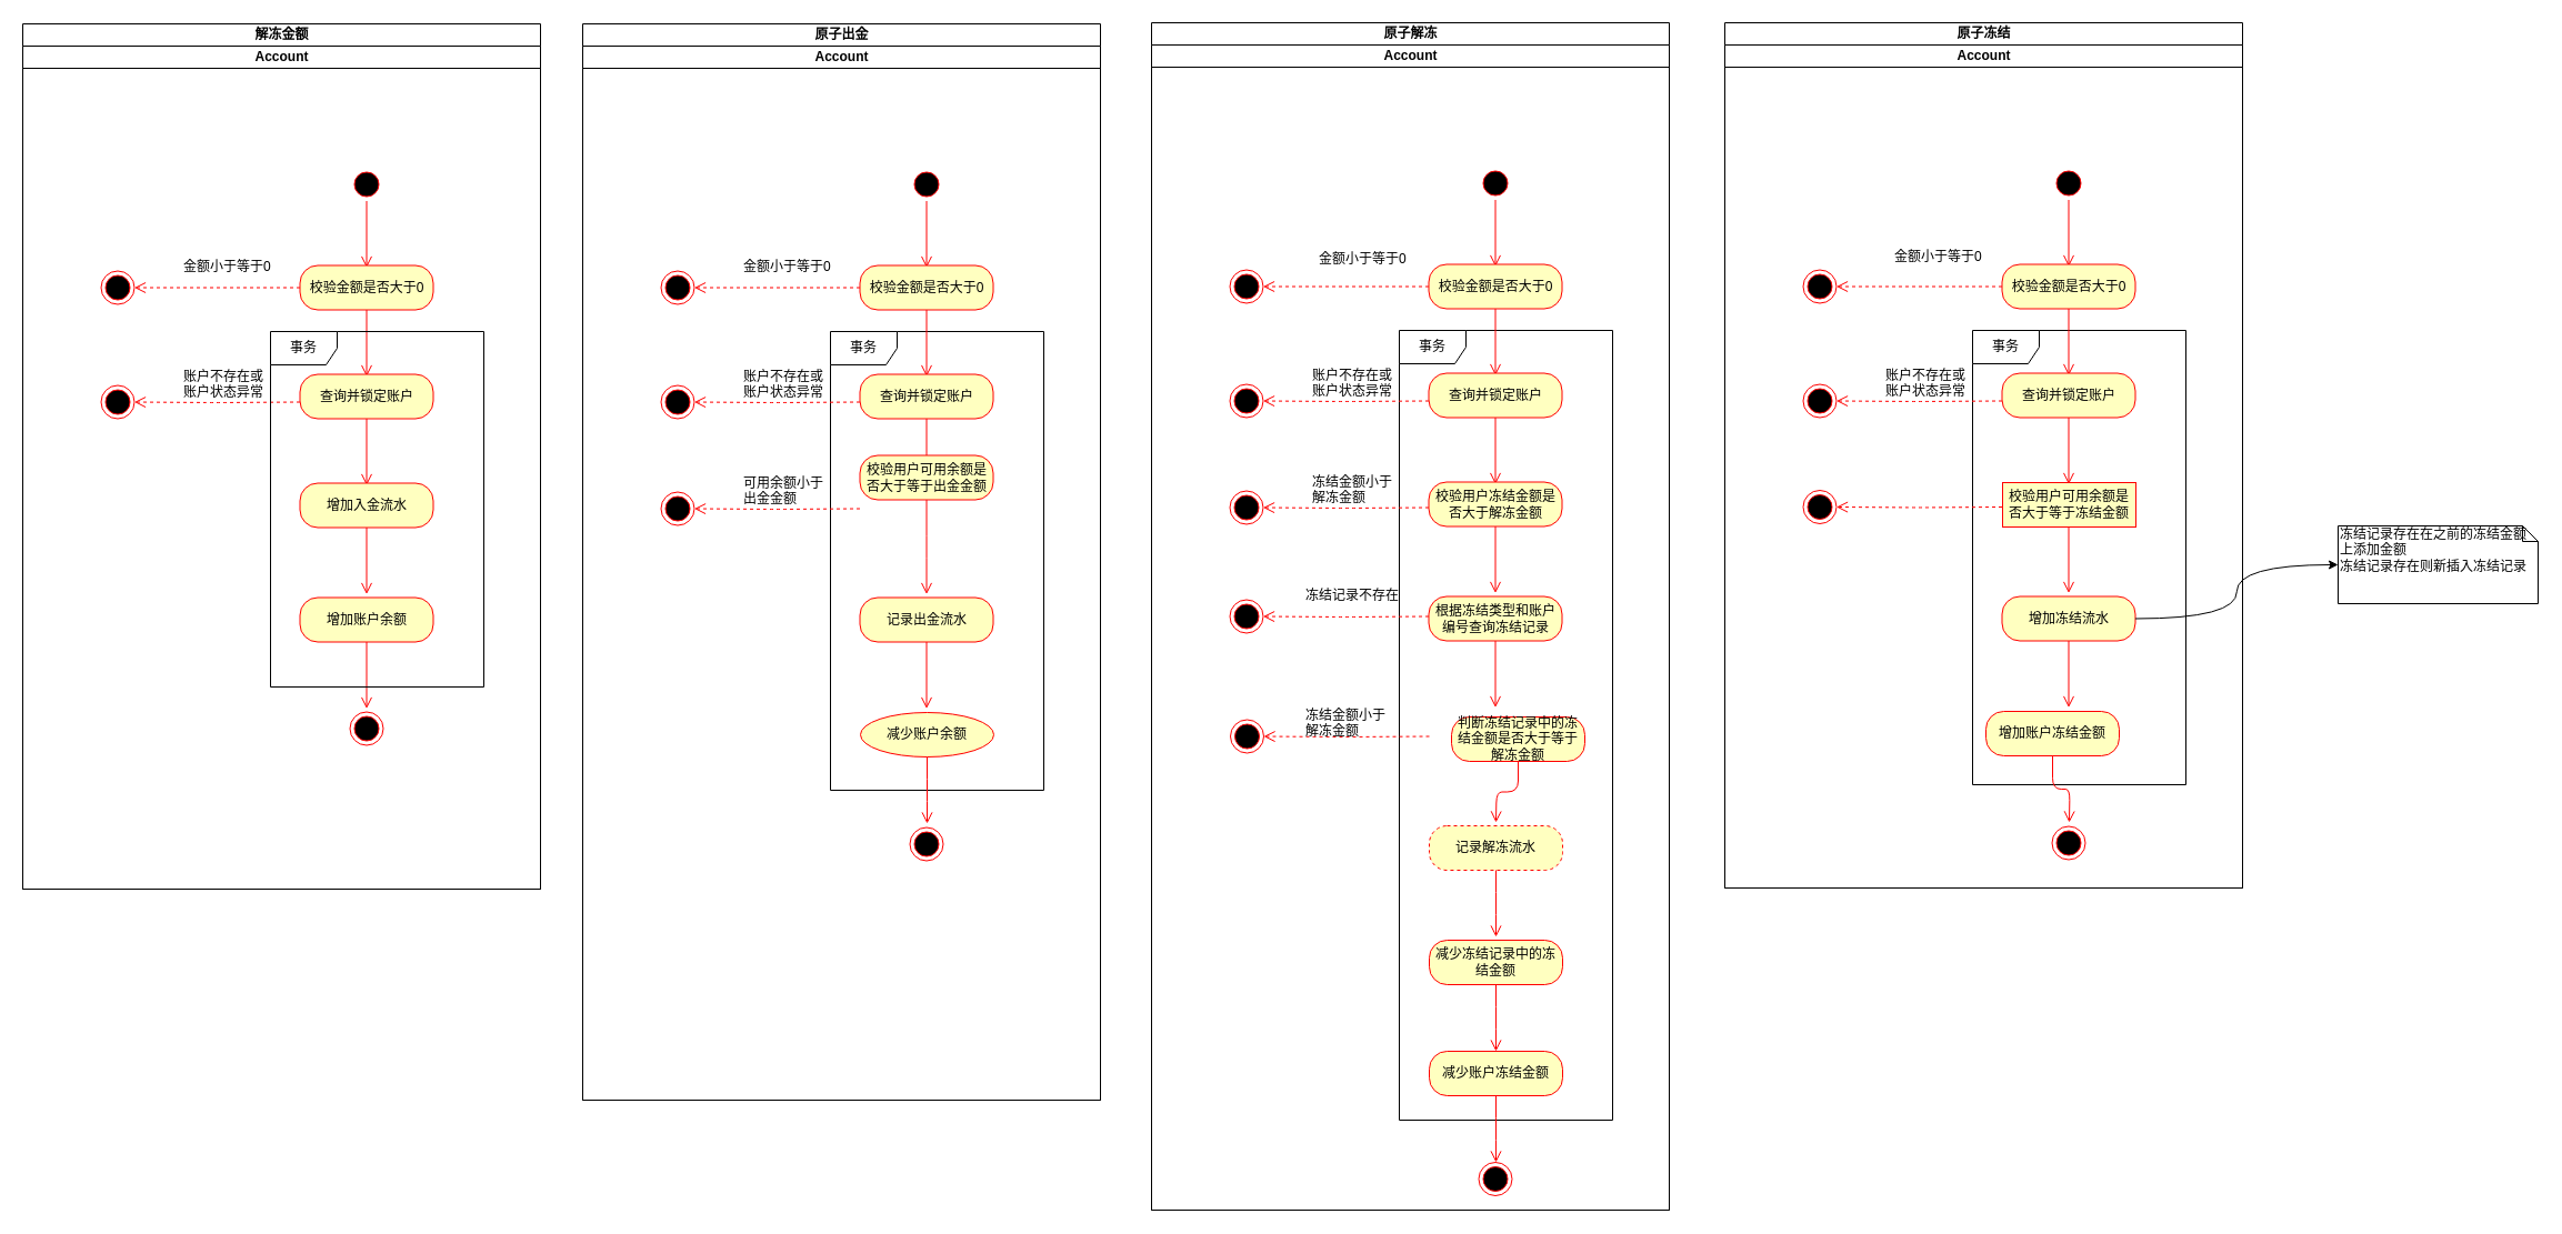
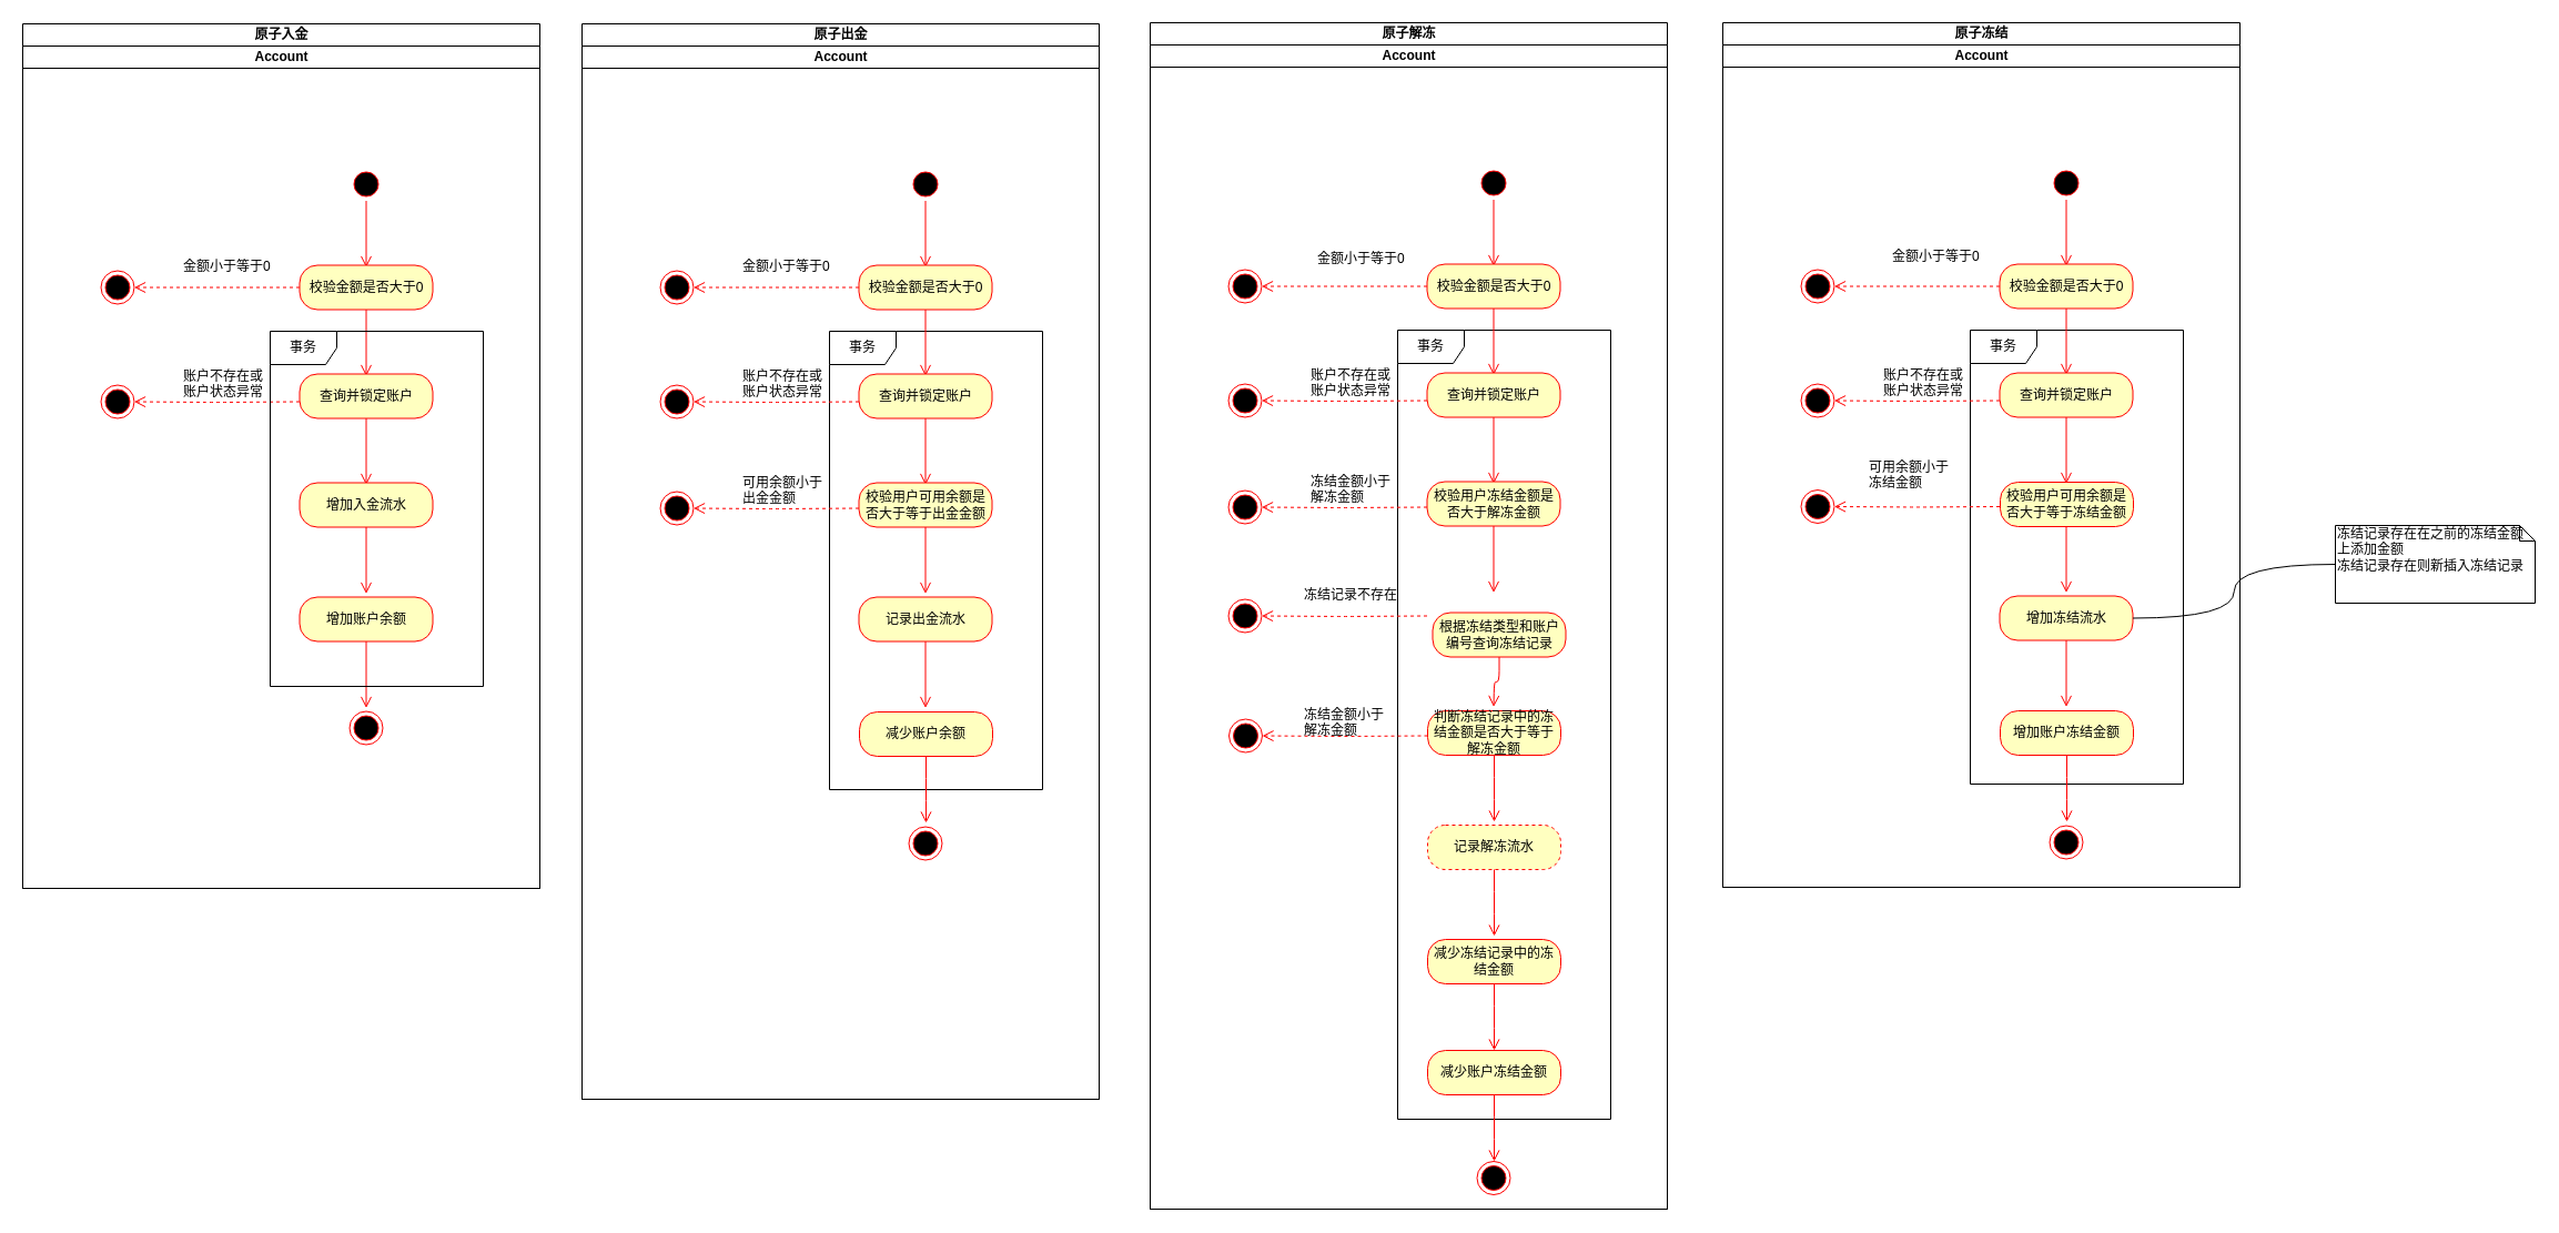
- <mxCell id="2" value="解冻金额" style="swimlane;html=1;childLayout=stackLayout;resizeParent=1;resizeParentMax=0;startSize=20;" vertex="1" parent="1"><mxGeometry x="20" y="21" width="466" height="779" as="geometry" /></mxCell>
+ <mxCell id="2" value="原子入金" style="swimlane;html=1;childLayout=stackLayout;resizeParent=1;resizeParentMax=0;startSize=20;" vertex="1" parent="1"><mxGeometry x="20" y="21" width="466" height="779" as="geometry" /></mxCell>
+ <mxCell id="104" value="可用余额小于&lt;br&gt;冻结金额" style="text;html=1;resizable=0;points=[];autosize=1;align=left;verticalAlign=top;spacingTop=-4;" vertex="1" parent="84"><mxGeometry x="130" y="370.5" width="82" height="28" as="geometry" /></mxCell>
- <mxCell id="36" value="校验用户可用余额是否大于等于出金金额" style="rounded=1;whiteSpace=wrap;html=1;arcSize=40;fontColor=#000000;fillColor=#ffffc0;strokeColor=#ff0000;" vertex="1" parent="23"><mxGeometry x="249.5" y="368.5" width="120" height="40" as="geometry" /></mxCell>
+ <mxCell id="36" value="校验用户可用余额是否大于等于出金金额" style="rounded=1;whiteSpace=wrap;html=1;arcSize=40;fontColor=#000000;fillColor=#ffffc0;strokeColor=#ff0000;" vertex="1" parent="23"><mxGeometry x="249.5" y="393.5" width="120" height="40" as="geometry" /></mxCell>
- <mxCell id="97" value="校验用户可用余额是否大于等于冻结金额" style="whiteSpace=wrap;html=1;arcSize=40;fontColor=#000000;fillColor=#ffffc0;strokeColor=#ff0000;rounded=0;" vertex="1" parent="84"><mxGeometry x="250" y="394" width="120" height="40" as="geometry" /></mxCell>
+ <mxCell id="97" value="校验用户可用余额是否大于等于冻结金额" style="rounded=1;whiteSpace=wrap;html=1;arcSize=40;fontColor=#000000;fillColor=#ffffc0;strokeColor=#ff0000;" vertex="1" parent="84"><mxGeometry x="250" y="394" width="120" height="40" as="geometry" /></mxCell>
- <mxCell id="110" style="edgeStyle=orthogonalEdgeStyle;rounded=0;orthogonalLoop=1;jettySize=auto;html=1;entryX=0;entryY=0.5;entryDx=0;entryDy=0;entryPerimeter=0;curved=1;" edge="1" parent="1" source="99" target="109"><mxGeometry relative="1" as="geometry" /></mxCell>
+ <mxCell id="110" style="edgeStyle=orthogonalEdgeStyle;rounded=0;orthogonalLoop=1;jettySize=auto;html=1;entryX=0;entryY=0.5;entryDx=0;entryDy=0;entryPerimeter=0;curved=1;endArrow=none;" edge="1" parent="1" source="99" target="109"><mxGeometry relative="1" as="geometry" /></mxCell>
- <mxCell id="63" value="根据冻结类型和账户编号查询冻结记录" style="rounded=1;whiteSpace=wrap;html=1;arcSize=40;fontColor=#000000;fillColor=#ffffc0;strokeColor=#ff0000;" vertex="1" parent="48"><mxGeometry x="249.5" y="496.5" width="120" height="40" as="geometry" /></mxCell>
+ <mxCell id="63" value="根据冻结类型和账户编号查询冻结记录" style="rounded=1;whiteSpace=wrap;html=1;arcSize=40;fontColor=#000000;fillColor=#ffffc0;strokeColor=#ff0000;" vertex="1" parent="48"><mxGeometry x="254.5" y="511.5" width="120" height="40" as="geometry" /></mxCell>
- <mxCell id="105" value="增加账户冻结金额" style="rounded=1;whiteSpace=wrap;html=1;arcSize=40;fontColor=#000000;fillColor=#ffffc0;strokeColor=#ff0000;" vertex="1" parent="84"><mxGeometry x="235" y="600" width="120" height="40" as="geometry" /></mxCell>
+ <mxCell id="105" value="增加账户冻结金额" style="rounded=1;whiteSpace=wrap;html=1;arcSize=40;fontColor=#000000;fillColor=#ffffc0;strokeColor=#ff0000;" vertex="1" parent="84"><mxGeometry x="250" y="600" width="120" height="40" as="geometry" /></mxCell>
- <mxCell id="44" value="减少账户余额" style="ellipse;whiteSpace=wrap;html=1;arcSize=40;fontColor=#000000;fillColor=#ffffc0;strokeColor=#ff0000;" vertex="1" parent="23"><mxGeometry x="250" y="600" width="120" height="40" as="geometry" /></mxCell>
+ <mxCell id="44" value="减少账户余额" style="rounded=1;whiteSpace=wrap;html=1;arcSize=40;fontColor=#000000;fillColor=#ffffc0;strokeColor=#ff0000;" vertex="1" parent="23"><mxGeometry x="250" y="600" width="120" height="40" as="geometry" /></mxCell>
- <mxCell id="69" value="判断冻结记录中的冻结金额是否大于等于解冻金额" style="rounded=1;whiteSpace=wrap;html=1;arcSize=40;fontColor=#000000;fillColor=#ffffc0;strokeColor=#ff0000;" vertex="1" parent="48"><mxGeometry x="270" y="605" width="120" height="40" as="geometry" /></mxCell>
+ <mxCell id="69" value="判断冻结记录中的冻结金额是否大于等于解冻金额" style="rounded=1;whiteSpace=wrap;html=1;arcSize=40;fontColor=#000000;fillColor=#ffffc0;strokeColor=#ff0000;" vertex="1" parent="48"><mxGeometry x="250" y="600" width="120" height="40" as="geometry" /></mxCell>
